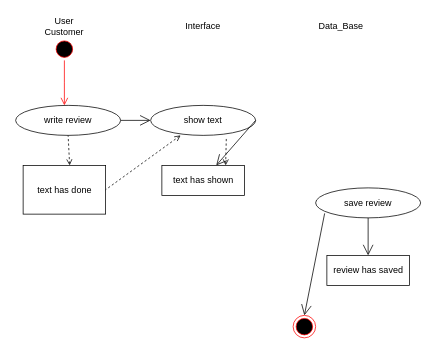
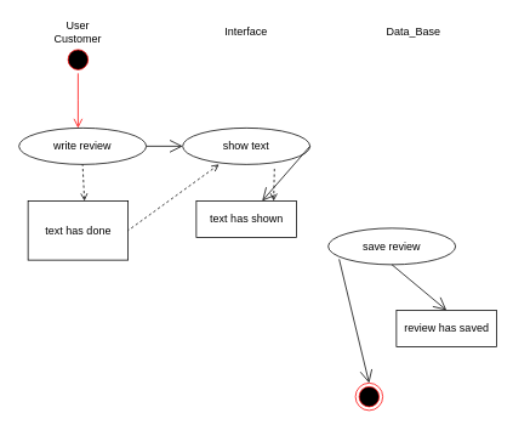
- <mxCell id="15" value="save review" style="ellipse;whiteSpace=wrap;html=1;" vertex="1" parent="1"><mxGeometry x="420" y="250" width="140" height="40" as="geometry" /></mxCell>
+ <mxCell id="15" value="save review" style="ellipse;whiteSpace=wrap;html=1;" vertex="1" parent="1"><mxGeometry x="360" y="250" width="140" height="40" as="geometry" /></mxCell>
